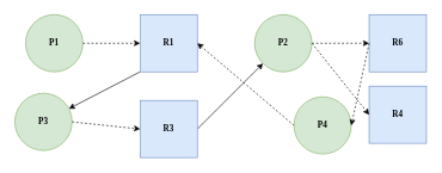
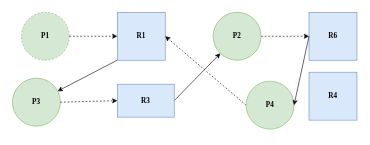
- <mxCell id="2" value="P1" style="ellipse;whiteSpace=wrap;html=1;aspect=fixed;fillColor=#d5e8d4;strokeColor=#82b366;fontFamily=Fira Sans;fontStyle=1" parent="1" vertex="1"><mxGeometry x="35" y="20" width="80" height="80" as="geometry" /></mxCell>
+ <mxCell id="2" value="P1" style="ellipse;whiteSpace=wrap;html=1;aspect=fixed;fillColor=#d5e8d4;strokeColor=#82b366;fontFamily=Fira Sans;fontStyle=1;dashed=1;" parent="1" vertex="1"><mxGeometry x="35" y="20" width="80" height="80" as="geometry" /></mxCell>
- <mxCell id="17" value="" style="endArrow=classic;html=1;exitX=0;exitY=0.5;exitDx=0;exitDy=0;entryX=1;entryY=0.5;entryDx=0;entryDy=0;dashed=1;" edge="1" parent="1" source="16" target="15"><mxGeometry width="50" height="50" relative="1" as="geometry"><mxPoint x="505" y="60" as="sourcePoint" /><mxPoint x="275" y="180" as="targetPoint" /></mxGeometry></mxCell>
+ <mxCell id="17" value="" style="endArrow=classic;html=1;exitX=0;exitY=0.5;exitDx=0;exitDy=0;entryX=1;entryY=0.5;entryDx=0;entryDy=0;" edge="1" parent="1" source="16" target="15"><mxGeometry width="50" height="50" relative="1" as="geometry"><mxPoint x="505" y="60" as="sourcePoint" /><mxPoint x="275" y="180" as="targetPoint" /></mxGeometry></mxCell>
- <mxCell id="13" value="" style="endArrow=classic;html=1;exitX=1;exitY=0.5;exitDx=0;exitDy=0;entryX=0;entryY=0.5;entryDx=0;entryDy=0;dashed=1;" edge="1" parent="1" source="11" target="12"><mxGeometry width="50" height="50" relative="1" as="geometry"><mxPoint x="495" y="240" as="sourcePoint" /><mxPoint x="595" y="300" as="targetPoint" /></mxGeometry></mxCell>
- <mxCell id="8" value="R3" style="whiteSpace=wrap;html=1;aspect=fixed;fillColor=#dae8fc;strokeColor=#6c8ebf;fontFamily=Fira Sans;fontStyle=1" vertex="1" parent="1"><mxGeometry x="195" y="140" width="80" height="80" as="geometry" /></mxCell>
+ <mxCell id="8" value="R3" style="whiteSpace=wrap;html=1;aspect=fixed;fillColor=#dae8fc;strokeColor=#6c8ebf;fontFamily=Fira Sans;fontStyle=1" vertex="1" parent="1"><mxGeometry x="195" y="140" width="95" height="55" as="geometry" /></mxCell>
